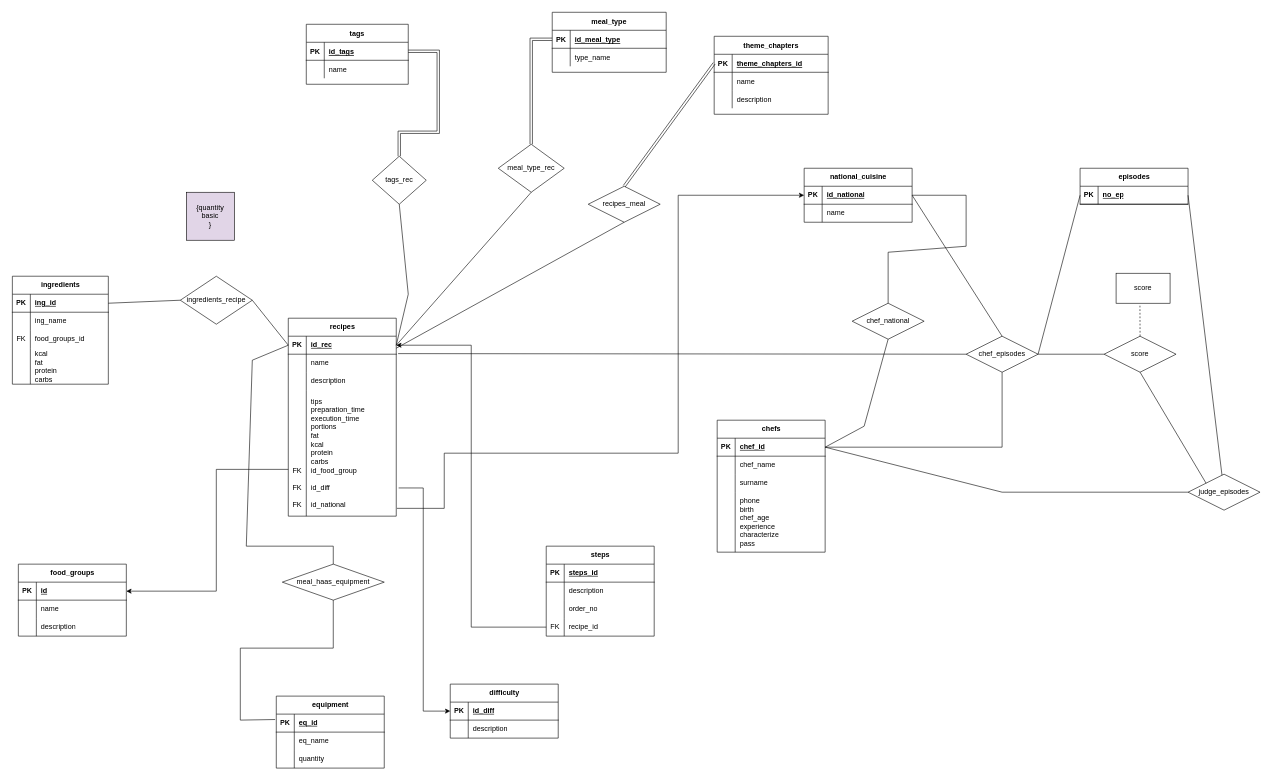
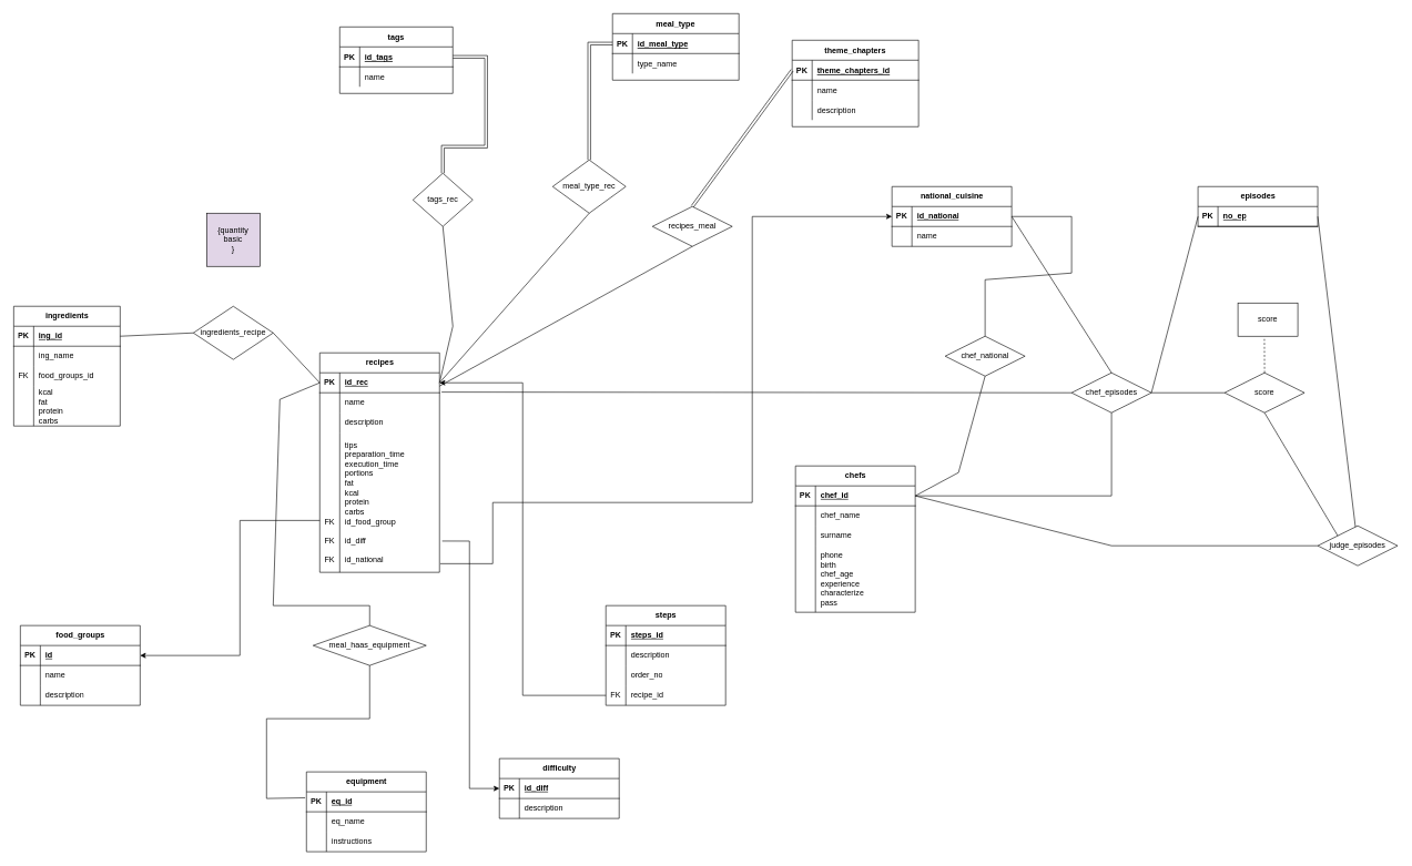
- <mxCell id="28" value="ingredients_recipe" style="rhombus;whiteSpace=wrap;html=1;" parent="1" vertex="1"><mxGeometry x="300" y="460" width="120" height="80" as="geometry" /></mxCell>
+ <mxCell id="28" value="ingredients_recipe" style="rhombus;whiteSpace=wrap;html=1;" parent="1" vertex="1"><mxGeometry x="290" y="460" width="120" height="80" as="geometry" /></mxCell>
- <mxCell id="83" value="quantity" style="shape=partialRectangle;connectable=0;fillColor=none;top=0;left=0;bottom=0;right=0;align=left;spacingLeft=6;overflow=hidden;whiteSpace=wrap;html=1;" vertex="1" parent="81"><mxGeometry x="30" width="150" height="30" as="geometry"><mxRectangle width="150" height="30" as="alternateBounds" /></mxGeometry></mxCell>
+ <mxCell id="83" value="instructions" style="shape=partialRectangle;connectable=0;fillColor=none;top=0;left=0;bottom=0;right=0;align=left;spacingLeft=6;overflow=hidden;whiteSpace=wrap;html=1;" vertex="1" parent="81"><mxGeometry x="30" width="150" height="30" as="geometry"><mxRectangle width="150" height="30" as="alternateBounds" /></mxGeometry></mxCell>
